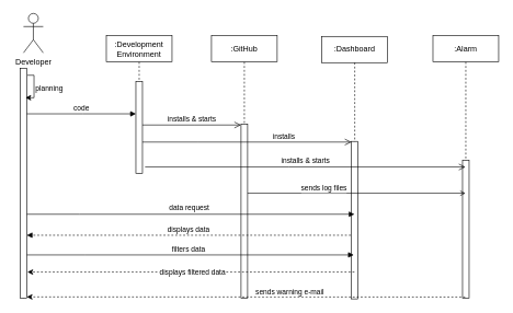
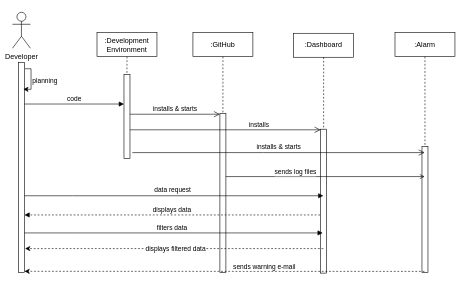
- <mxCell id="8" value="Developer" style="shape=umlActor;verticalLabelPosition=bottom;verticalAlign=top;html=1;outlineConnect=0;" parent="1" vertex="1"><mxGeometry x="35" y="20" width="30" height="60" as="geometry" /></mxCell>
+ <mxCell id="8" value="Developer" style="shape=umlActor;verticalLabelPosition=bottom;verticalAlign=top;html=1;outlineConnect=0;" parent="1" vertex="1"><mxGeometry x="20" y="20" width="30" height="60" as="geometry" /></mxCell>
